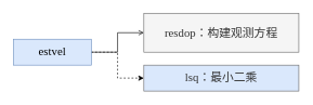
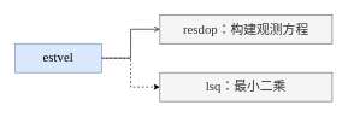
- <mxCell id="5" value="&lt;span style=&quot;font-family: &amp;quot;Lucida Console&amp;quot;;&quot;&gt;&lt;font style=&quot;font-size: 18px;&quot;&gt;resdop：构建观测方程&lt;/font&gt;&lt;/span&gt;" style="rounded=0;whiteSpace=wrap;html=1;fillColor=#f5f5f5;strokeColor=#666666;fontColor=#333333;" parent="1" vertex="1"><mxGeometry x="221" y="20" width="239" height="60" as="geometry" /></mxCell>
+ <mxCell id="5" value="&lt;span style=&quot;font-family: &amp;quot;Lucida Console&amp;quot;;&quot;&gt;&lt;font style=&quot;font-size: 18px;&quot;&gt;resdop：构建观测方程&lt;/font&gt;&lt;/span&gt;" style="rounded=0;whiteSpace=wrap;html=1;fillColor=#f5f5f5;strokeColor=#666666;fontColor=#333333;" parent="1" vertex="1"><mxGeometry x="221" y="20" width="239" height="40" as="geometry" /></mxCell>
- <mxCell id="6" value="&lt;span style=&quot;font-family: &amp;quot;Lucida Console&amp;quot;;&quot;&gt;&lt;font style=&quot;font-size: 18px;&quot;&gt;lsq：最小二乘&lt;/font&gt;&lt;/span&gt;" style="rounded=0;whiteSpace=wrap;html=1;fillColor=#dae8fc;strokeColor=#666666;fontColor=#333333;" parent="1" vertex="1"><mxGeometry x="221" y="100" width="239" height="40" as="geometry" /></mxCell>
+ <mxCell id="6" value="&lt;span style=&quot;font-family: &amp;quot;Lucida Console&amp;quot;;&quot;&gt;&lt;font style=&quot;font-size: 18px;&quot;&gt;lsq：最小二乘&lt;/font&gt;&lt;/span&gt;" style="rounded=0;whiteSpace=wrap;html=1;fillColor=#f5f5f5;strokeColor=#666666;fontColor=#333333;" parent="1" vertex="1"><mxGeometry x="221" y="100" width="239" height="40" as="geometry" /></mxCell>
